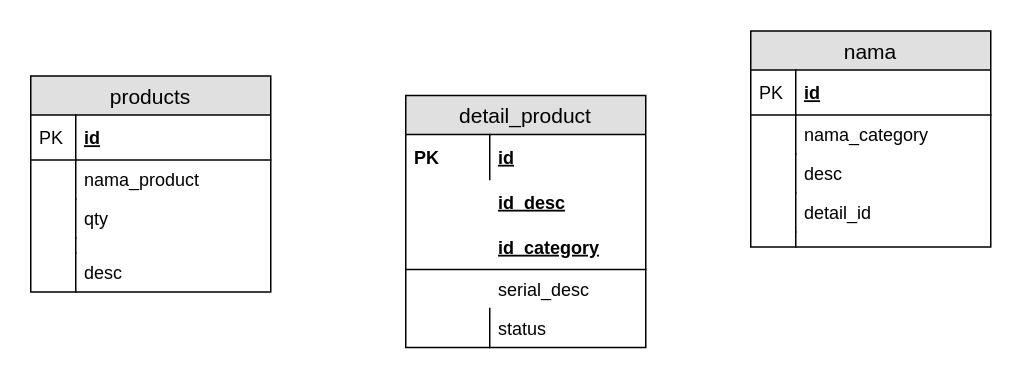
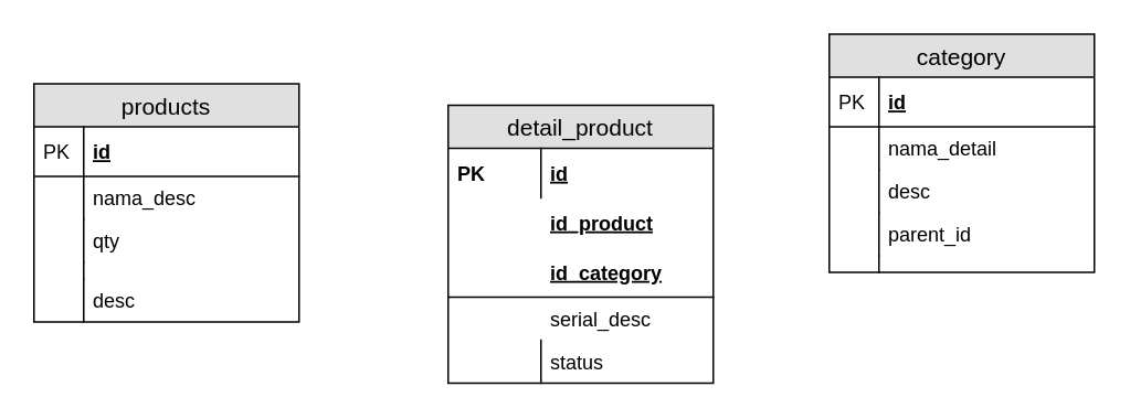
- <mxCell id="21" value="nama" style="swimlane;fontStyle=0;childLayout=stackLayout;horizontal=1;startSize=26;fillColor=#e0e0e0;horizontalStack=0;resizeParent=1;resizeParentMax=0;resizeLast=0;collapsible=1;marginBottom=0;swimlaneFillColor=#ffffff;align=center;fontSize=14;" parent="1" vertex="1"><mxGeometry x="500" y="20" width="160" height="144" as="geometry" /></mxCell>
+ <mxCell id="21" value="category" style="swimlane;fontStyle=0;childLayout=stackLayout;horizontal=1;startSize=26;fillColor=#e0e0e0;horizontalStack=0;resizeParent=1;resizeParentMax=0;resizeLast=0;collapsible=1;marginBottom=0;swimlaneFillColor=#ffffff;align=center;fontSize=14;" parent="1" vertex="1"><mxGeometry x="500" y="20" width="160" height="144" as="geometry" /></mxCell>
- <mxCell id="24" value="nama_category" style="shape=partialRectangle;top=0;left=0;right=0;bottom=0;align=left;verticalAlign=top;fillColor=none;spacingLeft=34;spacingRight=4;overflow=hidden;rotatable=0;points=[[0,0.5],[1,0.5]];portConstraint=eastwest;dropTarget=0;fontSize=12;" parent="21" vertex="1"><mxGeometry y="56" width="160" height="26" as="geometry" /></mxCell>
+ <mxCell id="24" value="nama_detail" style="shape=partialRectangle;top=0;left=0;right=0;bottom=0;align=left;verticalAlign=top;fillColor=none;spacingLeft=34;spacingRight=4;overflow=hidden;rotatable=0;points=[[0,0.5],[1,0.5]];portConstraint=eastwest;dropTarget=0;fontSize=12;" parent="21" vertex="1"><mxGeometry y="56" width="160" height="26" as="geometry" /></mxCell>
- <mxCell id="5" value="nama_product" style="shape=partialRectangle;top=0;left=0;right=0;bottom=0;align=left;verticalAlign=top;fillColor=none;spacingLeft=34;spacingRight=4;overflow=hidden;rotatable=0;points=[[0,0.5],[1,0.5]];portConstraint=eastwest;dropTarget=0;fontSize=12;" parent="2" vertex="1"><mxGeometry y="56" width="160" height="26" as="geometry" /></mxCell>
+ <mxCell id="5" value="nama_desc" style="shape=partialRectangle;top=0;left=0;right=0;bottom=0;align=left;verticalAlign=top;fillColor=none;spacingLeft=34;spacingRight=4;overflow=hidden;rotatable=0;points=[[0,0.5],[1,0.5]];portConstraint=eastwest;dropTarget=0;fontSize=12;" parent="2" vertex="1"><mxGeometry y="56" width="160" height="26" as="geometry" /></mxCell>
- <mxCell id="16" value="id_desc" style="shape=partialRectangle;top=0;left=0;right=0;bottom=0;align=left;verticalAlign=middle;fillColor=none;spacingLeft=60;spacingRight=4;overflow=hidden;rotatable=0;points=[[0,0.5],[1,0.5]];portConstraint=eastwest;dropTarget=0;fontStyle=5;fontSize=12;" parent="13" vertex="1"><mxGeometry y="56" width="160" height="30" as="geometry" /></mxCell>
+ <mxCell id="16" value="id_product" style="shape=partialRectangle;top=0;left=0;right=0;bottom=0;align=left;verticalAlign=middle;fillColor=none;spacingLeft=60;spacingRight=4;overflow=hidden;rotatable=0;points=[[0,0.5],[1,0.5]];portConstraint=eastwest;dropTarget=0;fontStyle=5;fontSize=12;" parent="13" vertex="1"><mxGeometry y="56" width="160" height="30" as="geometry" /></mxCell>
- <mxCell id="28" value="detail_id" style="shape=partialRectangle;top=0;left=0;right=0;bottom=0;align=left;verticalAlign=top;fillColor=none;spacingLeft=34;spacingRight=4;overflow=hidden;rotatable=0;points=[[0,0.5],[1,0.5]];portConstraint=eastwest;dropTarget=0;fontSize=12;" parent="21" vertex="1"><mxGeometry y="108" width="160" height="26" as="geometry" /></mxCell>
+ <mxCell id="28" value="parent_id" style="shape=partialRectangle;top=0;left=0;right=0;bottom=0;align=left;verticalAlign=top;fillColor=none;spacingLeft=34;spacingRight=4;overflow=hidden;rotatable=0;points=[[0,0.5],[1,0.5]];portConstraint=eastwest;dropTarget=0;fontSize=12;" parent="21" vertex="1"><mxGeometry y="108" width="160" height="26" as="geometry" /></mxCell>
